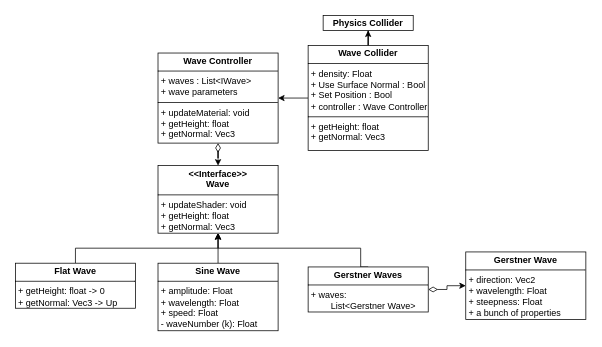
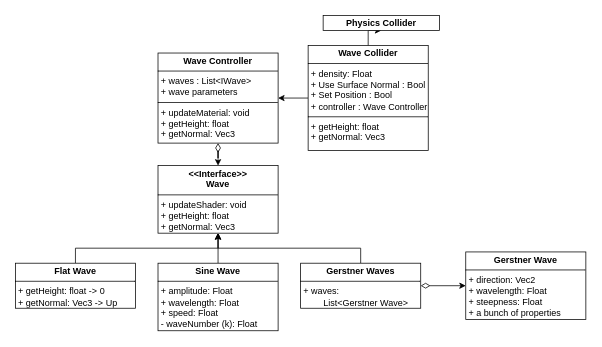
- <mxCell id="5" value="&lt;p style=&quot;margin:0px;margin-top:4px;text-align:center;&quot;&gt;&lt;b&gt;Physics Collider&lt;/b&gt;&lt;/p&gt;&lt;hr size=&quot;1&quot; style=&quot;border-style:solid;&quot;&gt;&lt;p style=&quot;margin:0px;margin-left:4px;&quot;&gt;&lt;br&gt;&lt;/p&gt;" style="verticalAlign=top;align=left;overflow=fill;html=1;whiteSpace=wrap;" vertex="1" parent="1"><mxGeometry x="430" y="20" width="120" height="20" as="geometry" /></mxCell>
+ <mxCell id="5" value="&lt;p style=&quot;margin:0px;margin-top:4px;text-align:center;&quot;&gt;&lt;b&gt;Physics Collider&lt;/b&gt;&lt;/p&gt;&lt;hr size=&quot;1&quot; style=&quot;border-style:solid;&quot;&gt;&lt;p style=&quot;margin:0px;margin-left:4px;&quot;&gt;&lt;br&gt;&lt;/p&gt;" style="verticalAlign=top;align=left;overflow=fill;html=1;whiteSpace=wrap;" vertex="1" parent="1"><mxGeometry x="430" y="20" width="155" height="20" as="geometry" /></mxCell>
- <mxCell id="15" value="&lt;p style=&quot;margin:0px;margin-top:4px;text-align:center;&quot;&gt;&lt;b&gt;Gerstner Waves&lt;/b&gt;&lt;/p&gt;&lt;hr size=&quot;1&quot; style=&quot;border-style:solid;&quot;&gt;&lt;p style=&quot;margin:0px;margin-left:4px;&quot;&gt;+ waves:&lt;br&gt;&lt;span style=&quot;white-space: pre;&quot;&gt;&#09;&lt;/span&gt;List&amp;lt;Gerstner Wave&amp;gt;&lt;/p&gt;" style="verticalAlign=top;align=left;overflow=fill;html=1;whiteSpace=wrap;" vertex="1" parent="1"><mxGeometry x="410" y="355" width="160" height="60" as="geometry" /></mxCell>
+ <mxCell id="15" value="&lt;p style=&quot;margin:0px;margin-top:4px;text-align:center;&quot;&gt;&lt;b&gt;Gerstner Waves&lt;/b&gt;&lt;/p&gt;&lt;hr size=&quot;1&quot; style=&quot;border-style:solid;&quot;&gt;&lt;p style=&quot;margin:0px;margin-left:4px;&quot;&gt;+ waves:&lt;br&gt;&lt;span style=&quot;white-space: pre;&quot;&gt;&#09;&lt;/span&gt;List&amp;lt;Gerstner Wave&amp;gt;&lt;/p&gt;" style="verticalAlign=top;align=left;overflow=fill;html=1;whiteSpace=wrap;" vertex="1" parent="1"><mxGeometry x="400" y="350" width="160" height="60" as="geometry" /></mxCell>
